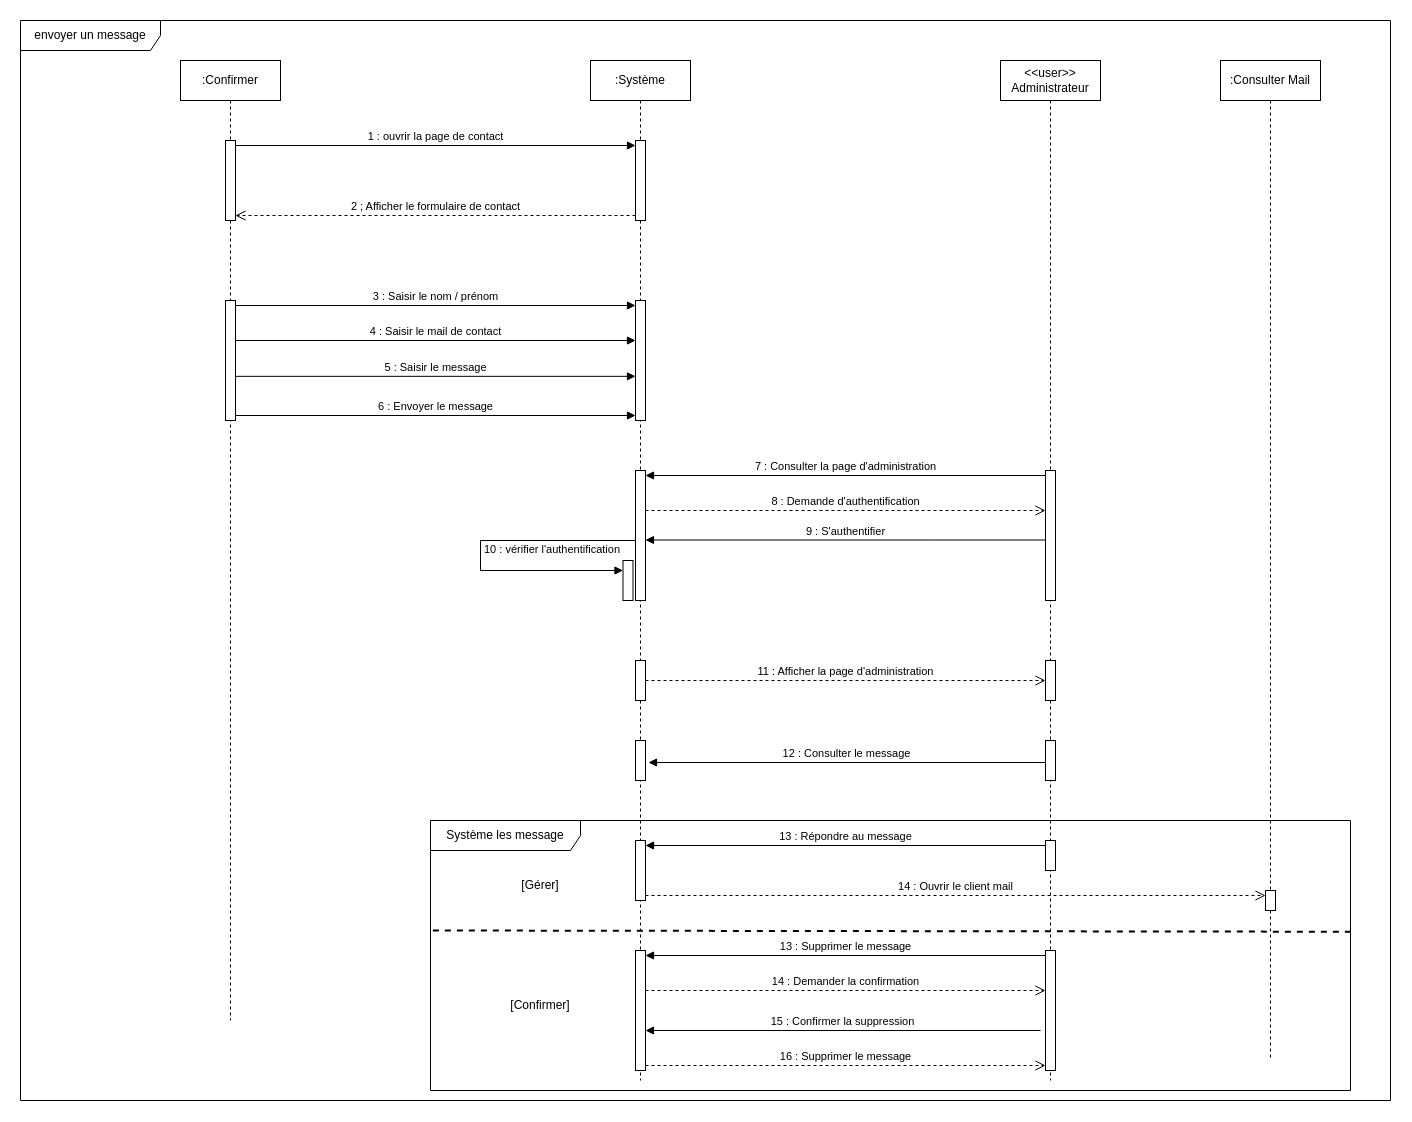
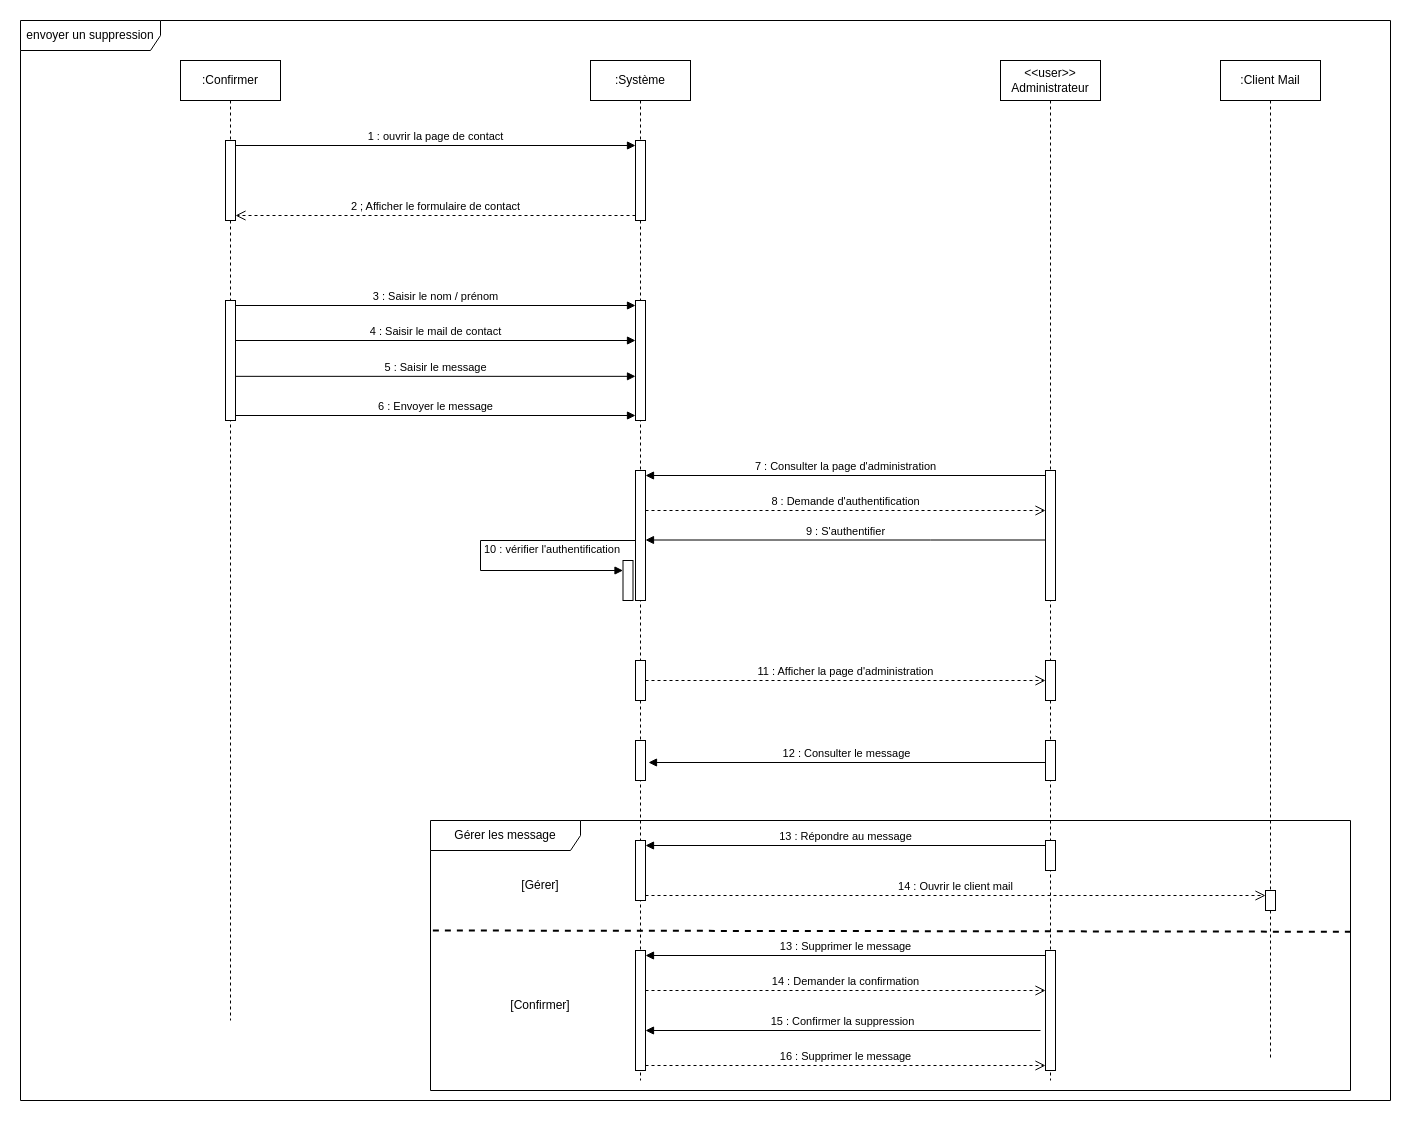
- <mxCell id="2" value="envoyer un message" style="shape=umlFrame;whiteSpace=wrap;html=1;pointerEvents=0;width=140;height=30;" vertex="1" parent="1"><mxGeometry x="20" y="20" width="1370" height="1080" as="geometry" /></mxCell>
+ <mxCell id="2" value="envoyer un suppression" style="shape=umlFrame;whiteSpace=wrap;html=1;pointerEvents=0;width=140;height=30;" vertex="1" parent="1"><mxGeometry x="20" y="20" width="1370" height="1080" as="geometry" /></mxCell>
- <mxCell id="37" value=":Consulter Mail" style="shape=umlLifeline;perimeter=lifelinePerimeter;whiteSpace=wrap;html=1;container=1;dropTarget=0;collapsible=0;recursiveResize=0;outlineConnect=0;portConstraint=eastwest;newEdgeStyle={&quot;curved&quot;:0,&quot;rounded&quot;:0};" vertex="1" parent="1"><mxGeometry x="1220" y="60" width="100" height="1000" as="geometry" /></mxCell>
+ <mxCell id="37" value=":Client Mail" style="shape=umlLifeline;perimeter=lifelinePerimeter;whiteSpace=wrap;html=1;container=1;dropTarget=0;collapsible=0;recursiveResize=0;outlineConnect=0;portConstraint=eastwest;newEdgeStyle={&quot;curved&quot;:0,&quot;rounded&quot;:0};" vertex="1" parent="1"><mxGeometry x="1220" y="60" width="100" height="1000" as="geometry" /></mxCell>
- <mxCell id="29" value="Système les message" style="shape=umlFrame;whiteSpace=wrap;html=1;pointerEvents=0;width=150;height=30;" vertex="1" parent="1"><mxGeometry x="430" y="820" width="920" height="270" as="geometry" /></mxCell>
+ <mxCell id="29" value="Gérer les message" style="shape=umlFrame;whiteSpace=wrap;html=1;pointerEvents=0;width=150;height=30;" vertex="1" parent="1"><mxGeometry x="430" y="820" width="920" height="270" as="geometry" /></mxCell>
